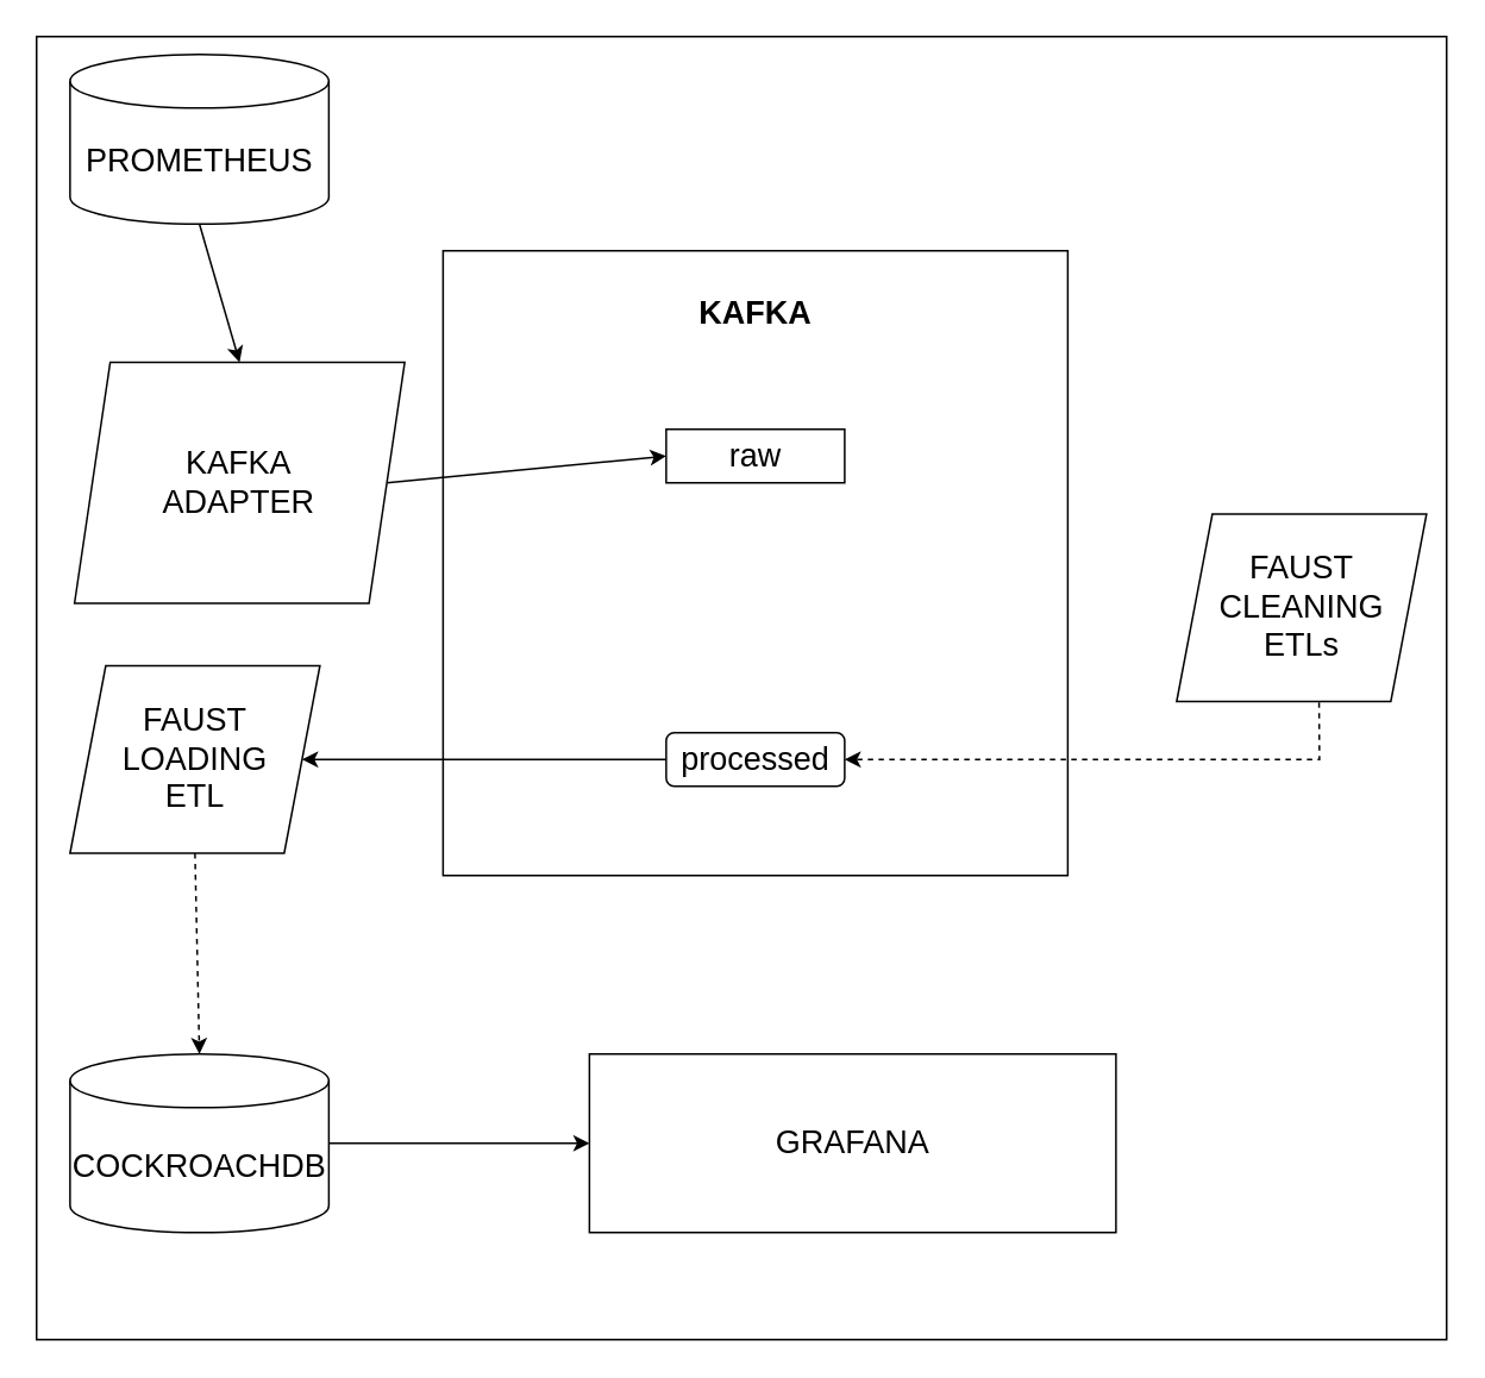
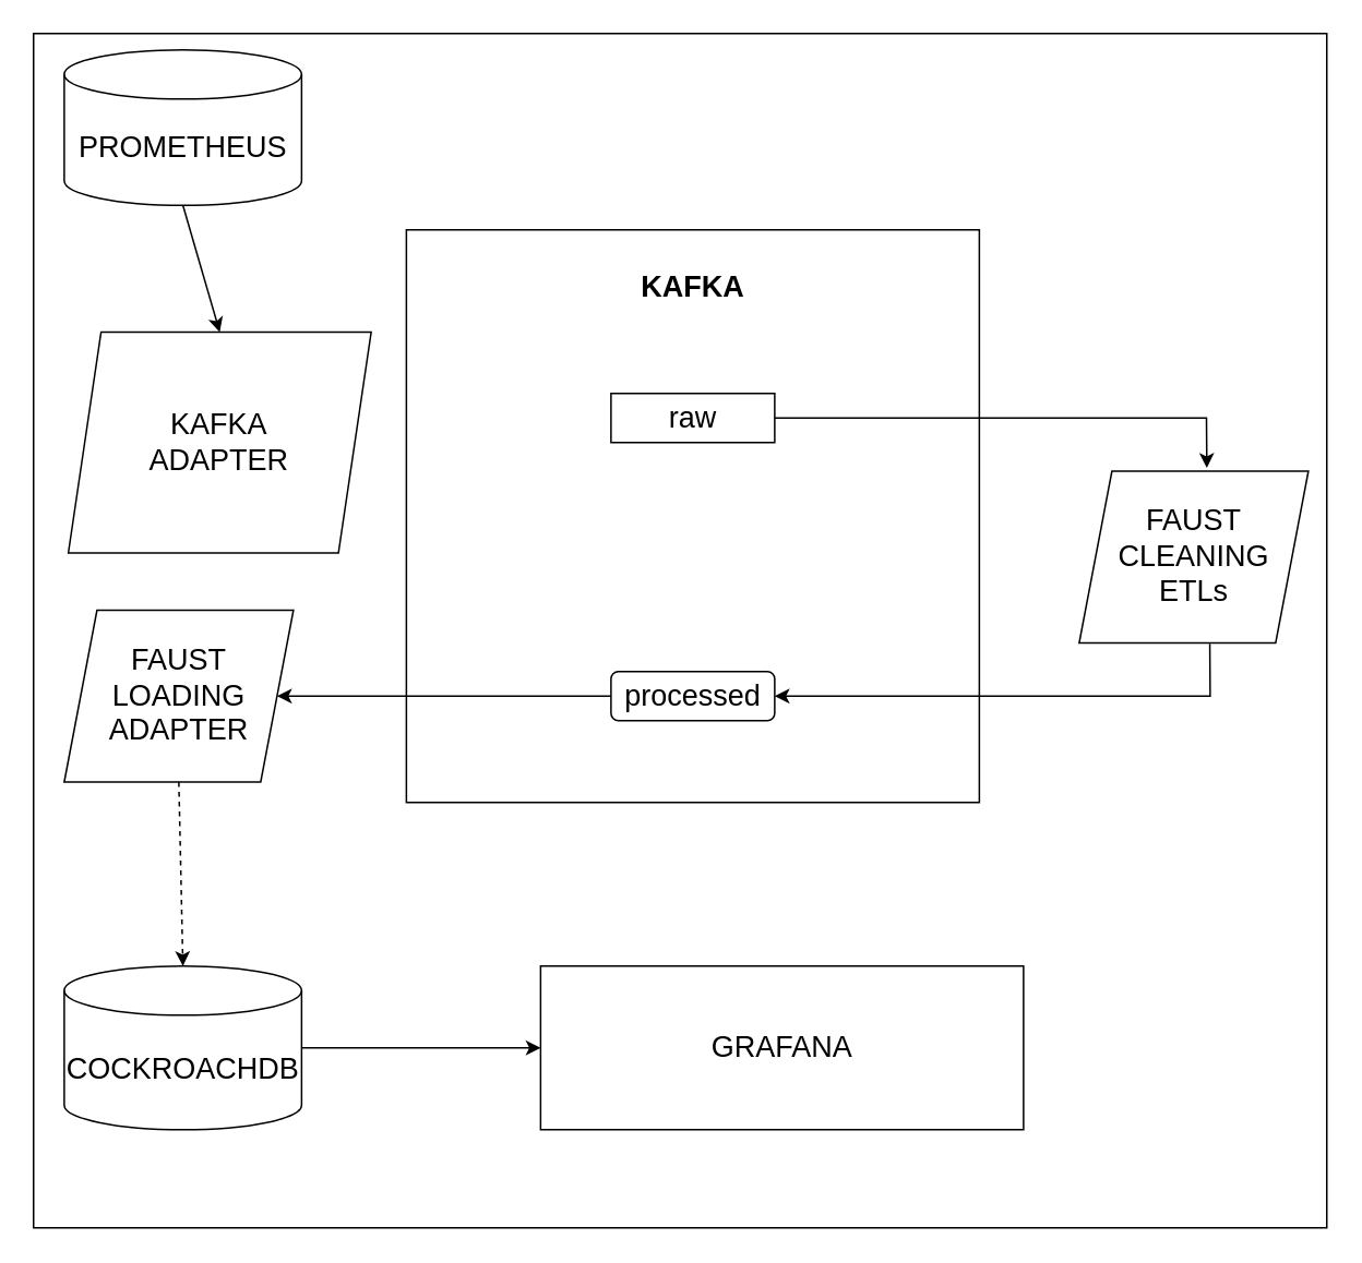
+ <mxCell id="9" value="" style="endArrow=classic;html=1;rounded=0;fontSize=18;entryX=0.557;entryY=-0.019;entryDx=0;entryDy=0;entryPerimeter=0;exitX=1;exitY=0.5;exitDx=0;exitDy=0;" parent="1" source="5" target="8" edge="1"><mxGeometry width="50" height="50" relative="1" as="geometry"><mxPoint x="736.75" y="240" as="sourcePoint" /><mxPoint x="758.75" y="210" as="targetPoint" /><Array as="points"><mxPoint x="736.5" y="255" /></Array></mxGeometry></mxCell>
- <mxCell id="7" value="" style="endArrow=classic;html=1;rounded=0;fontSize=18;entryX=0;entryY=0.5;entryDx=0;entryDy=0;exitX=1;exitY=0.5;exitDx=0;exitDy=0;" parent="1" source="18" target="5" edge="1"><mxGeometry width="50" height="50" relative="1" as="geometry"><mxPoint x="200" y="215" as="sourcePoint" /><mxPoint x="146.25" y="320" as="targetPoint" /></mxGeometry></mxCell>
- <mxCell id="12" value="FAUST&lt;br&gt;LOADING&lt;br&gt;ETL" style="shape=parallelogram;perimeter=parallelogramPerimeter;whiteSpace=wrap;html=1;fixedSize=1;fontSize=18;" parent="1" vertex="1"><mxGeometry x="38.75" y="372.5" width="140" height="105" as="geometry" /></mxCell>
+ <mxCell id="12" value="FAUST&lt;br&gt;LOADING&lt;br&gt;ADAPTER" style="shape=parallelogram;perimeter=parallelogramPerimeter;whiteSpace=wrap;html=1;fixedSize=1;fontSize=18;" parent="1" vertex="1"><mxGeometry x="38.75" y="372.5" width="140" height="105" as="geometry" /></mxCell>
- <mxCell id="11" value="" style="endArrow=classic;html=1;rounded=0;fontSize=18;entryX=1;entryY=0.5;entryDx=0;entryDy=0;exitX=0.57;exitY=1.005;exitDx=0;exitDy=0;exitPerimeter=0;dashed=1;" parent="1" target="10" edge="1" source="8"><mxGeometry width="50" height="50" relative="1" as="geometry"><mxPoint x="742.5" y="400" as="sourcePoint" /><mxPoint x="758.75" y="455" as="targetPoint" /><Array as="points"><mxPoint x="738.75" y="425" /></Array></mxGeometry></mxCell>
+ <mxCell id="11" value="" style="endArrow=classic;html=1;rounded=0;fontSize=18;entryX=1;entryY=0.5;entryDx=0;entryDy=0;exitX=0.57;exitY=1.005;exitDx=0;exitDy=0;exitPerimeter=0;" parent="1" target="10" edge="1" source="8"><mxGeometry width="50" height="50" relative="1" as="geometry"><mxPoint x="742.5" y="400" as="sourcePoint" /><mxPoint x="758.75" y="455" as="targetPoint" /><Array as="points"><mxPoint x="738.75" y="425" /></Array></mxGeometry></mxCell>
